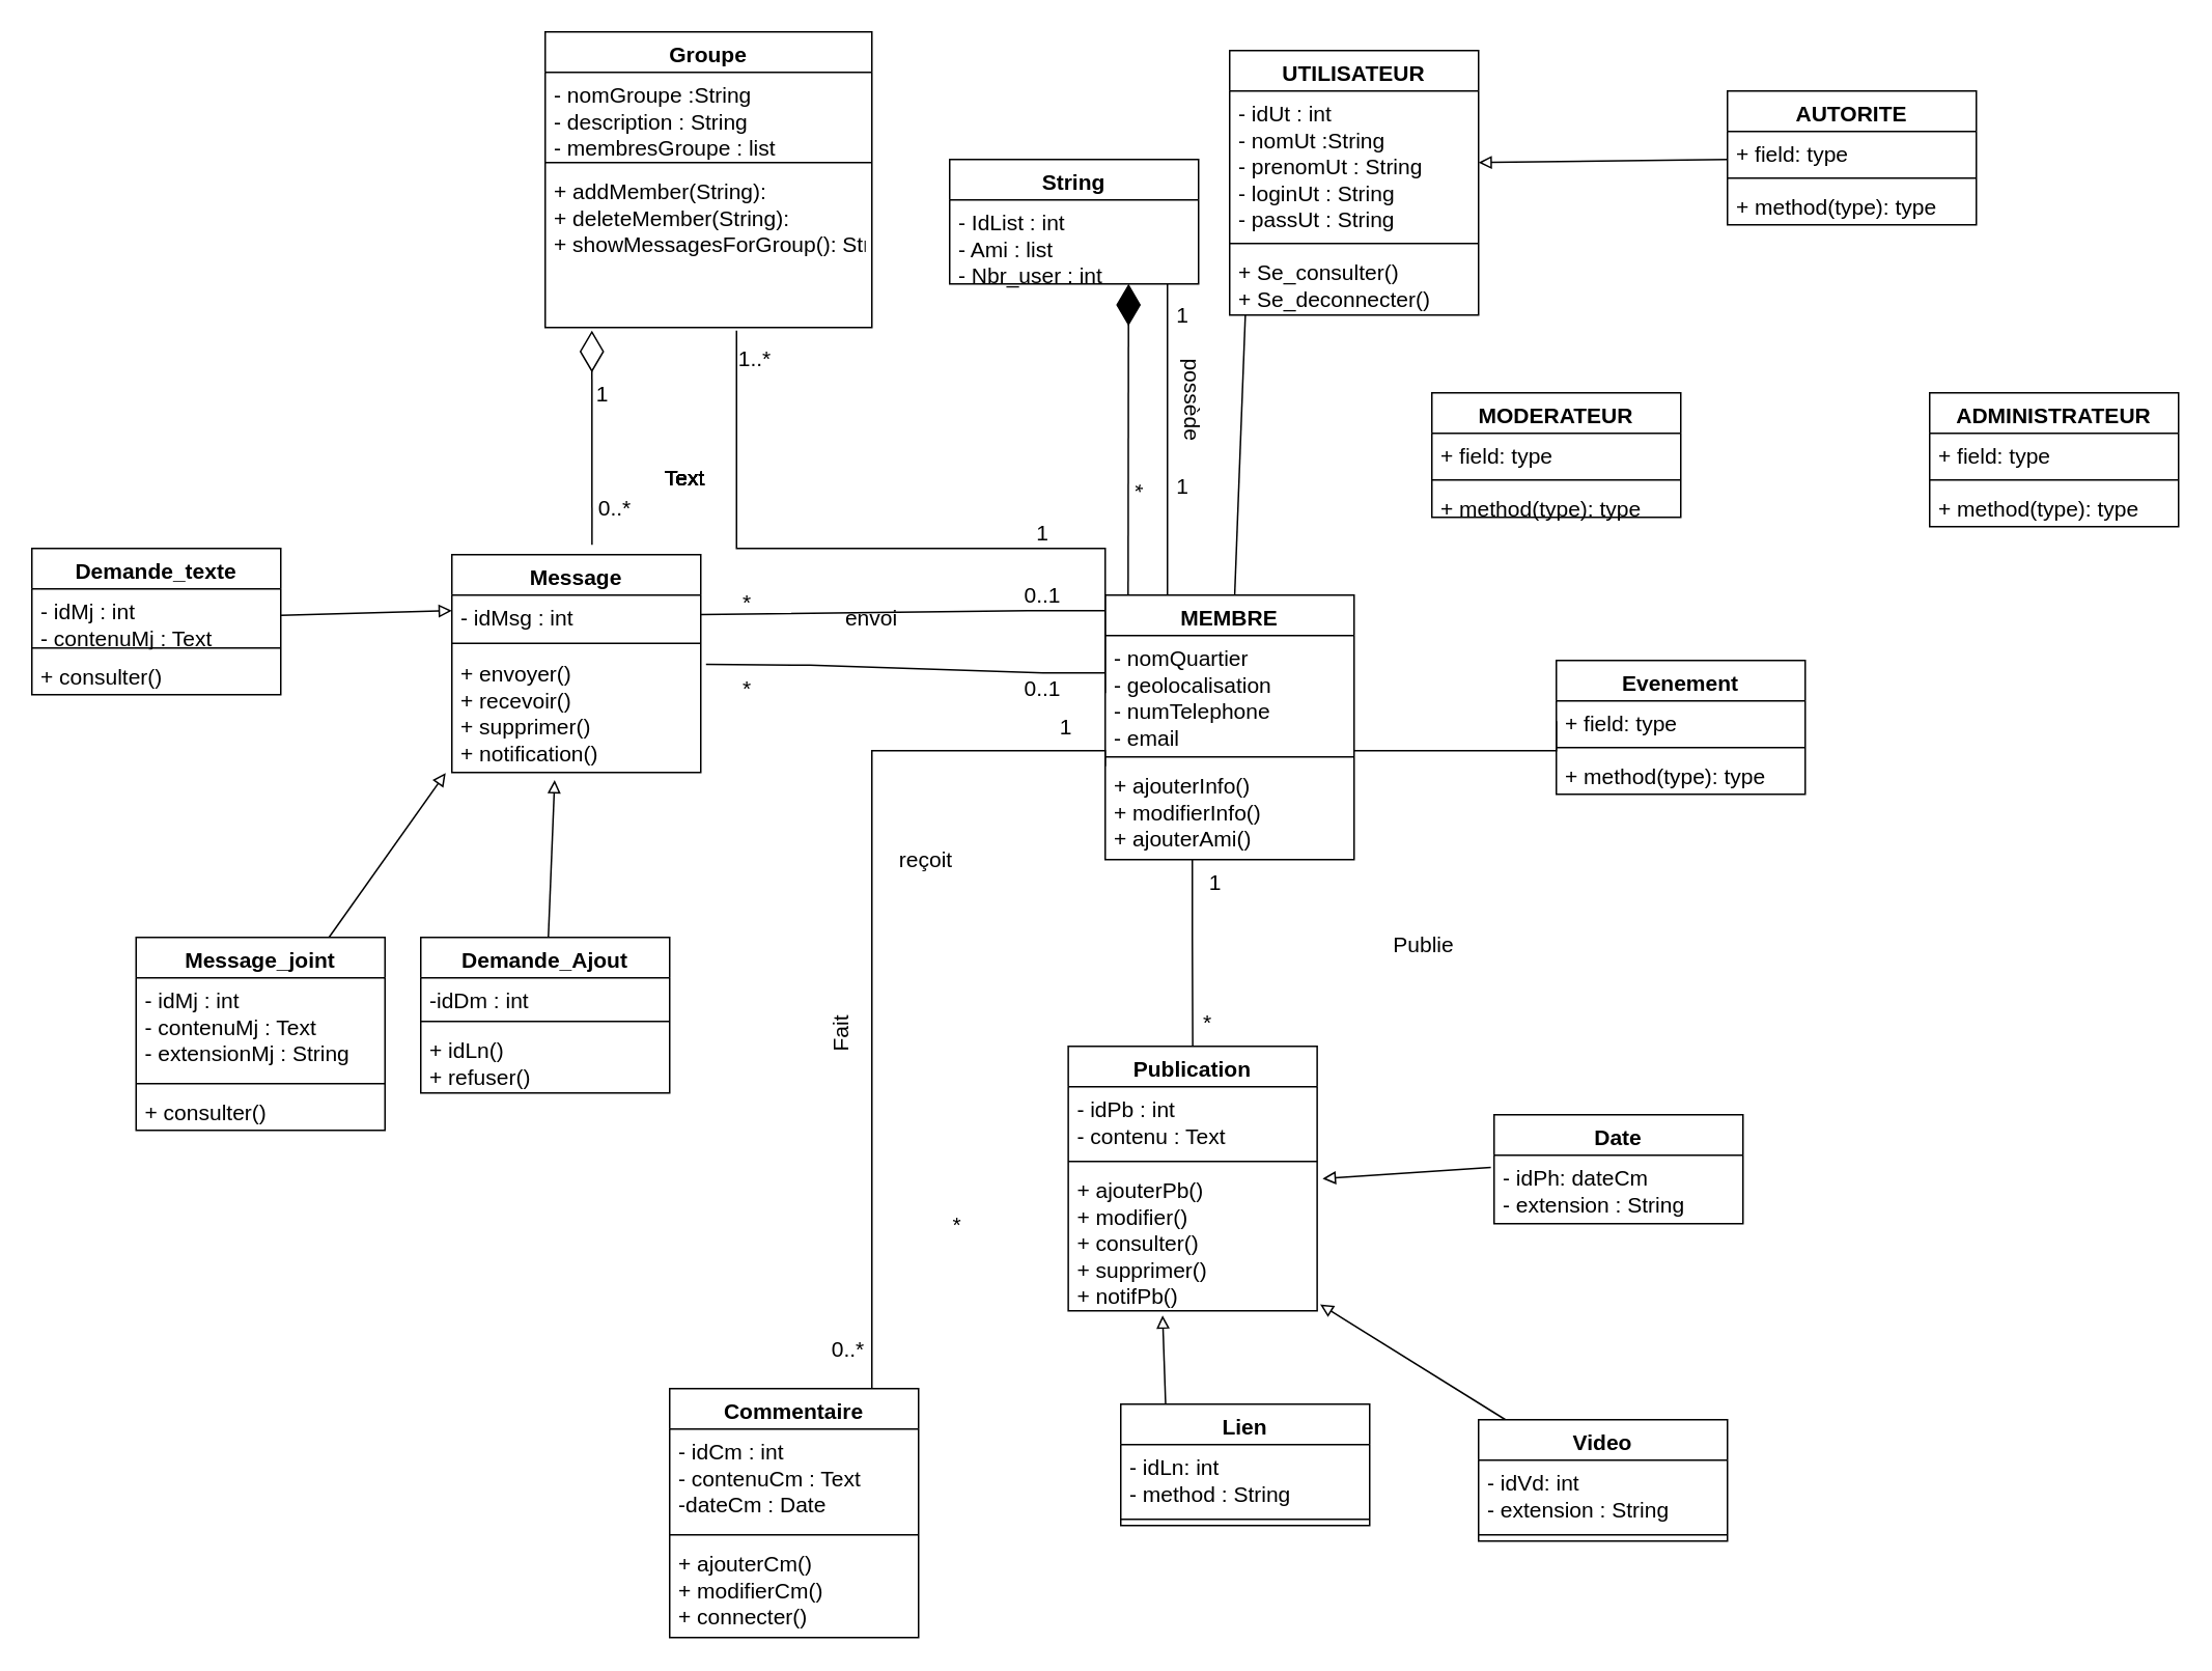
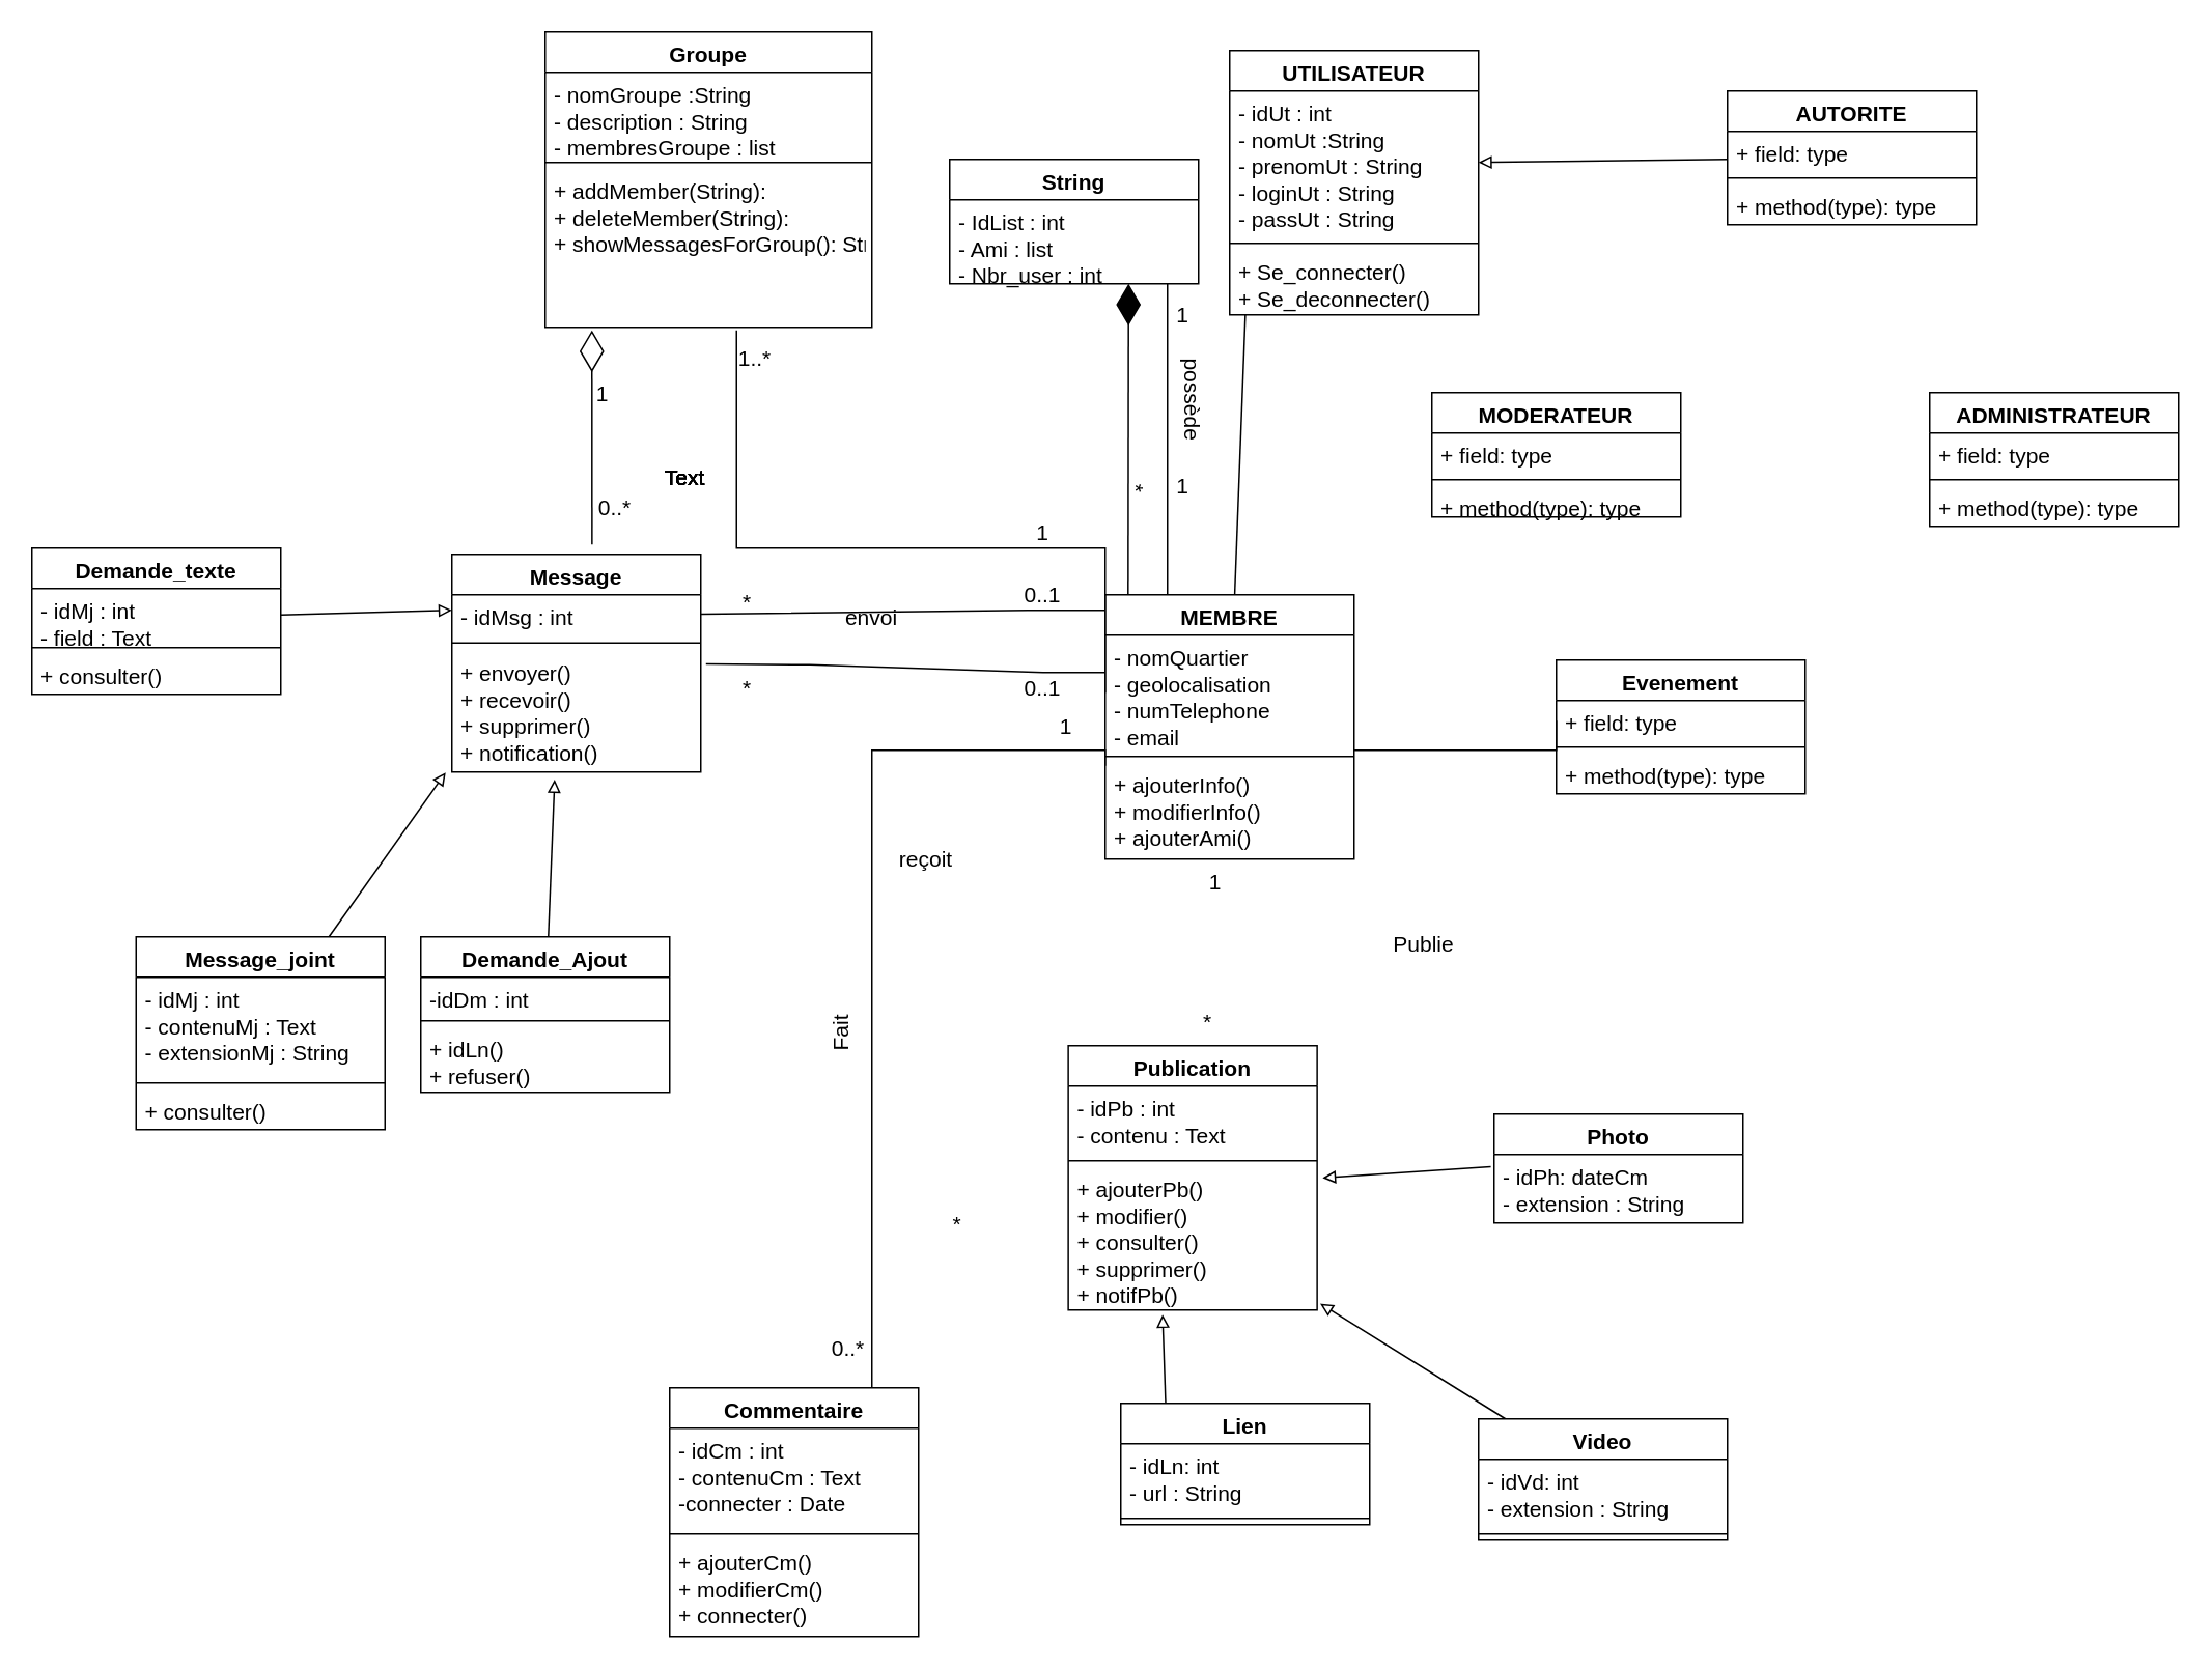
- <mxCell id="5" value="+ Se_consulter()&#10;+ Se_deconnecter()" style="text;strokeColor=none;fillColor=none;align=left;verticalAlign=top;spacingLeft=4;spacingRight=4;overflow=hidden;rotatable=0;points=[[0,0.5],[1,0.5]];portConstraint=eastwest;fontSize=14;" parent="2" vertex="1"><mxGeometry y="128" width="160" height="42" as="geometry" /></mxCell>
+ <mxCell id="5" value="+ Se_connecter()&#10;+ Se_deconnecter()" style="text;strokeColor=none;fillColor=none;align=left;verticalAlign=top;spacingLeft=4;spacingRight=4;overflow=hidden;rotatable=0;points=[[0,0.5],[1,0.5]];portConstraint=eastwest;fontSize=14;" parent="2" vertex="1"><mxGeometry y="128" width="160" height="42" as="geometry" /></mxCell>
- <mxCell id="56" value="- idMj : int&#10;- contenuMj : Text" style="text;strokeColor=none;fillColor=none;align=left;verticalAlign=top;spacingLeft=4;spacingRight=4;overflow=hidden;rotatable=0;points=[[0,0.5],[1,0.5]];portConstraint=eastwest;fontSize=14;" parent="55" vertex="1"><mxGeometry y="26" width="160" height="34" as="geometry" /></mxCell>
+ <mxCell id="56" value="- idMj : int&#10;- field : Text" style="text;strokeColor=none;fillColor=none;align=left;verticalAlign=top;spacingLeft=4;spacingRight=4;overflow=hidden;rotatable=0;points=[[0,0.5],[1,0.5]];portConstraint=eastwest;fontSize=14;" parent="55" vertex="1"><mxGeometry y="26" width="160" height="34" as="geometry" /></mxCell>
- <mxCell id="13" style="edgeStyle=orthogonalEdgeStyle;rounded=0;jumpSize=6;orthogonalLoop=1;jettySize=auto;html=1;entryX=0.5;entryY=0;entryDx=0;entryDy=0;strokeWidth=1;fontSize=14;endArrow=none;endFill=0;startSize=6;sourcePerimeterSpacing=0;targetPerimeterSpacing=0;" edge="1" parent="1" source="14" target="26"><mxGeometry relative="1" as="geometry"><Array as="points"><mxPoint x="766" y="602" /><mxPoint x="766" y="602" /></Array></mxGeometry></mxCell>
- <mxCell id="39" value="Date" style="swimlane;fontStyle=1;align=center;verticalAlign=top;childLayout=stackLayout;horizontal=1;startSize=26;horizontalStack=0;resizeParent=1;resizeParentMax=0;resizeLast=0;collapsible=1;marginBottom=0;fontSize=14;" parent="1" vertex="1"><mxGeometry x="960" y="716" width="160" height="70" as="geometry" /></mxCell>
+ <mxCell id="39" value="Photo" style="swimlane;fontStyle=1;align=center;verticalAlign=top;childLayout=stackLayout;horizontal=1;startSize=26;horizontalStack=0;resizeParent=1;resizeParentMax=0;resizeLast=0;collapsible=1;marginBottom=0;fontSize=14;" parent="1" vertex="1"><mxGeometry x="960" y="716" width="160" height="70" as="geometry" /></mxCell>
- <mxCell id="46" value="- idCm : int&#10;- contenuCm : Text&#10;-dateCm : Date" style="text;strokeColor=none;fillColor=none;align=left;verticalAlign=top;spacingLeft=4;spacingRight=4;overflow=hidden;rotatable=0;points=[[0,0.5],[1,0.5]];portConstraint=eastwest;fontSize=14;" parent="45" vertex="1"><mxGeometry y="26" width="160" height="64" as="geometry" /></mxCell>
+ <mxCell id="46" value="- idCm : int&#10;- contenuCm : Text&#10;-connecter : Date" style="text;strokeColor=none;fillColor=none;align=left;verticalAlign=top;spacingLeft=4;spacingRight=4;overflow=hidden;rotatable=0;points=[[0,0.5],[1,0.5]];portConstraint=eastwest;fontSize=14;" parent="45" vertex="1"><mxGeometry y="26" width="160" height="64" as="geometry" /></mxCell>
- <mxCell id="36" value="- idLn: int&#10;- method : String&#10;" style="text;strokeColor=none;fillColor=none;align=left;verticalAlign=top;spacingLeft=4;spacingRight=4;overflow=hidden;rotatable=0;points=[[0,0.5],[1,0.5]];portConstraint=eastwest;fontSize=14;" parent="35" vertex="1"><mxGeometry y="26" width="160" height="44" as="geometry" /></mxCell>
+ <mxCell id="36" value="- idLn: int&#10;- url : String&#10;" style="text;strokeColor=none;fillColor=none;align=left;verticalAlign=top;spacingLeft=4;spacingRight=4;overflow=hidden;rotatable=0;points=[[0,0.5],[1,0.5]];portConstraint=eastwest;fontSize=14;" parent="35" vertex="1"><mxGeometry y="26" width="160" height="44" as="geometry" /></mxCell>
